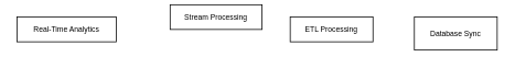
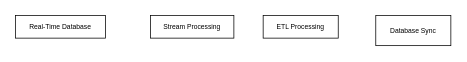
- <mxCell id="3" value="&lt;font style=&quot;font-size: 9px;&quot;&gt;Stream Processing&lt;/font&gt;" style="rounded=0;whiteSpace=wrap;html=1;" vertex="1" parent="1"><mxGeometry x="205" y="5" width="111" height="30" as="geometry" /></mxCell>
+ <mxCell id="3" value="&lt;font style=&quot;font-size: 9px;&quot;&gt;Stream Processing&lt;/font&gt;" style="rounded=0;whiteSpace=wrap;html=1;" vertex="1" parent="1"><mxGeometry x="200" y="20" width="111" height="30" as="geometry" /></mxCell>
- <mxCell id="2" value="&lt;font style=&quot;font-size: 9px;&quot;&gt;Real-Time Analytics&lt;/font&gt;" style="rounded=0;whiteSpace=wrap;html=1;" vertex="1" parent="1"><mxGeometry x="20" y="20" width="120" height="30" as="geometry" /></mxCell>
+ <mxCell id="2" value="&lt;font style=&quot;font-size: 9px;&quot;&gt;Real-Time Database&lt;/font&gt;" style="rounded=0;whiteSpace=wrap;html=1;" vertex="1" parent="1"><mxGeometry x="20" y="20" width="120" height="30" as="geometry" /></mxCell>
